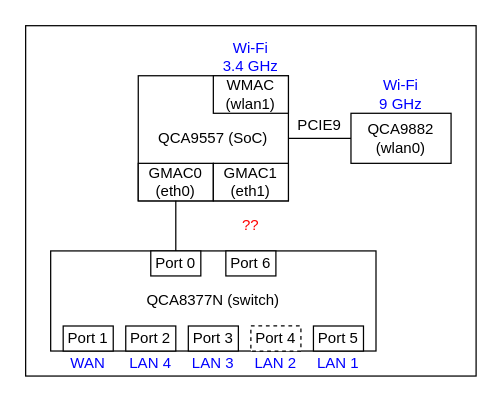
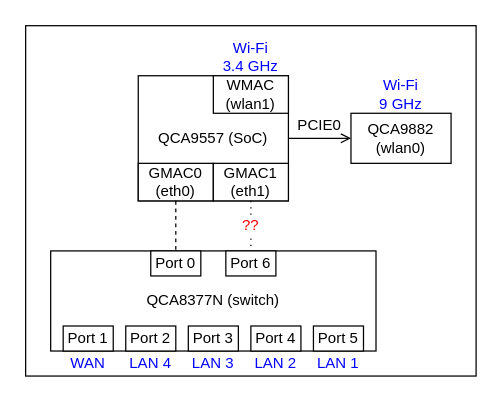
- <mxCell id="21" value="PCIE9" style="text;html=1;strokeColor=none;fillColor=none;align=center;verticalAlign=middle;whiteSpace=wrap;rounded=0;" parent="1" vertex="1"><mxGeometry x="230" y="80" width="50" height="40" as="geometry" /></mxCell>
+ <mxCell id="21" value="PCIE0" style="text;html=1;strokeColor=none;fillColor=none;align=center;verticalAlign=middle;whiteSpace=wrap;rounded=0;" parent="1" vertex="1"><mxGeometry x="230" y="80" width="50" height="40" as="geometry" /></mxCell>
- <mxCell id="20" value="" style="edgeStyle=orthogonalEdgeStyle;rounded=0;jumpStyle=none;orthogonalLoop=1;jettySize=auto;html=1;endArrow=none;endFill=0;exitX=1;exitY=0.5;exitDx=0;exitDy=0;" parent="1" source="13" target="19" edge="1"><mxGeometry relative="1" as="geometry"><mxPoint x="230" y="100" as="sourcePoint" /></mxGeometry></mxCell>
+ <mxCell id="20" value="" style="edgeStyle=orthogonalEdgeStyle;rounded=0;jumpStyle=none;orthogonalLoop=1;jettySize=auto;html=1;endArrow=open;endFill=0;exitX=1;exitY=0.5;exitDx=0;exitDy=0;" parent="1" source="13" target="19" edge="1"><mxGeometry relative="1" as="geometry"><mxPoint x="230" y="100" as="sourcePoint" /></mxGeometry></mxCell>
+ <mxCell id="28" style="edgeStyle=orthogonalEdgeStyle;rounded=0;jumpStyle=none;orthogonalLoop=1;jettySize=auto;html=1;dashed=1;dashPattern=1 4;fontColor=#000000;endArrow=none;endFill=0;" parent="1" source="15" target="11" edge="1"><mxGeometry relative="1" as="geometry" /></mxCell>
- <mxCell id="18" style="edgeStyle=orthogonalEdgeStyle;rounded=0;orthogonalLoop=1;jettySize=auto;html=1;exitX=0.5;exitY=1;exitDx=0;exitDy=0;entryX=0.5;entryY=0;entryDx=0;entryDy=0;endArrow=none;endFill=0;" parent="1" source="14" target="10" edge="1"><mxGeometry relative="1" as="geometry" /></mxCell>
+ <mxCell id="18" style="edgeStyle=orthogonalEdgeStyle;rounded=0;orthogonalLoop=1;jettySize=auto;html=1;exitX=0.5;exitY=1;exitDx=0;exitDy=0;entryX=0.5;entryY=0;entryDx=0;entryDy=0;endArrow=none;endFill=0;dashed=1;" parent="1" source="14" target="10" edge="1"><mxGeometry relative="1" as="geometry" /></mxCell>
- <mxCell id="8" value="&lt;div&gt;Port 4&lt;/div&gt;" style="rounded=0;whiteSpace=wrap;html=1;dashed=1;" parent="3" vertex="1"><mxGeometry x="160" y="60" width="40" height="20" as="geometry" /></mxCell>
+ <mxCell id="8" value="&lt;div&gt;Port 4&lt;/div&gt;" style="rounded=0;whiteSpace=wrap;html=1;" parent="3" vertex="1"><mxGeometry x="160" y="60" width="40" height="20" as="geometry" /></mxCell>
